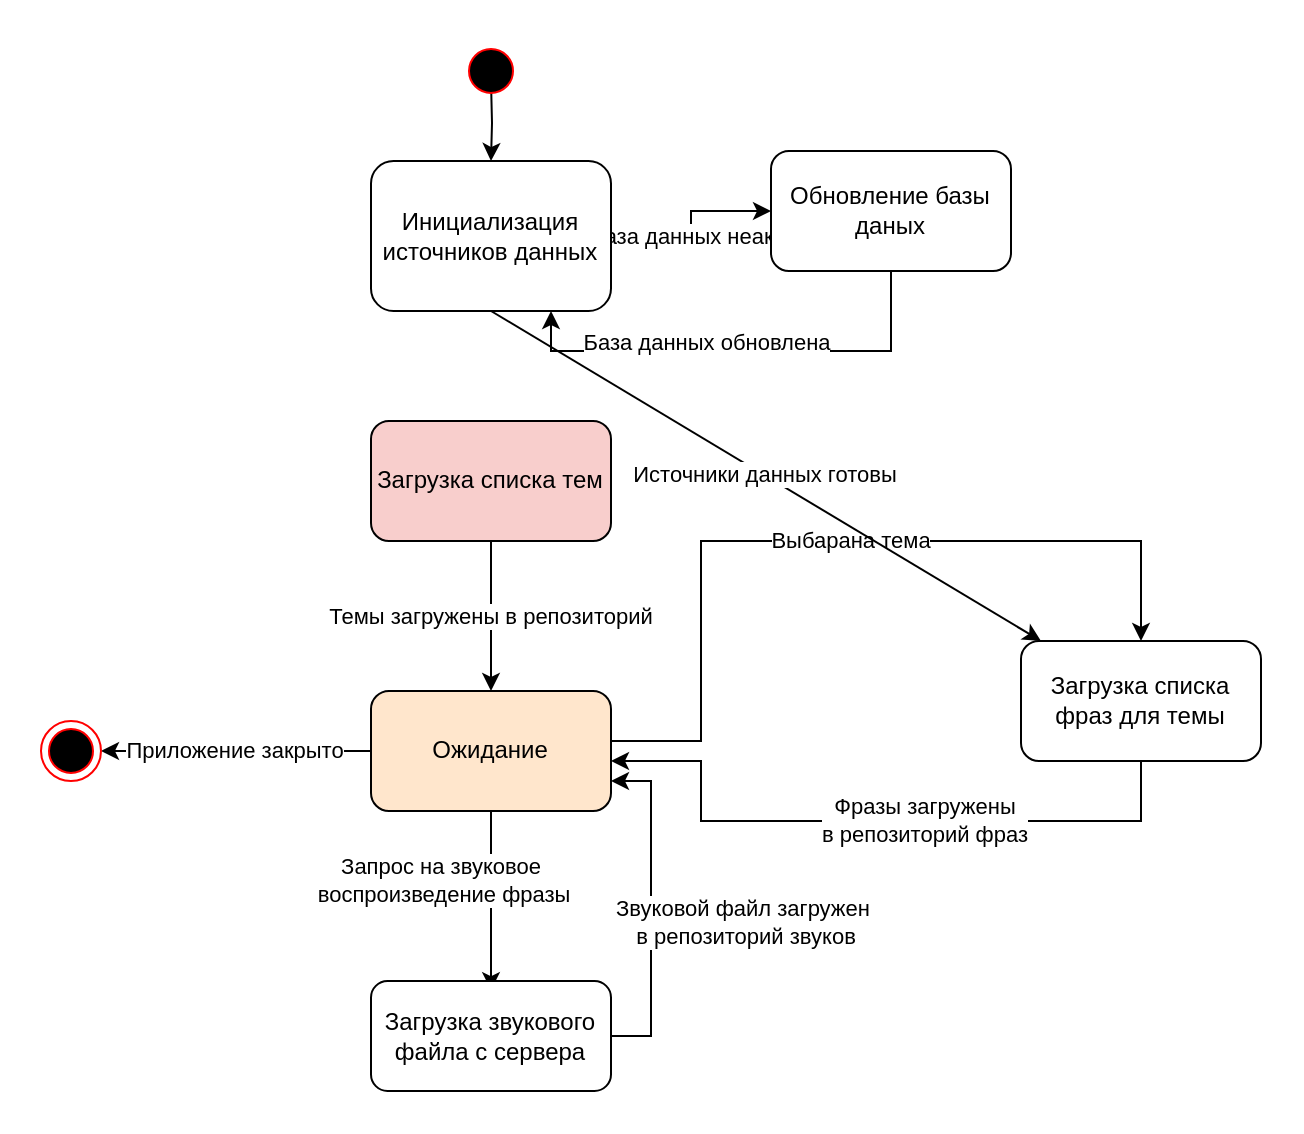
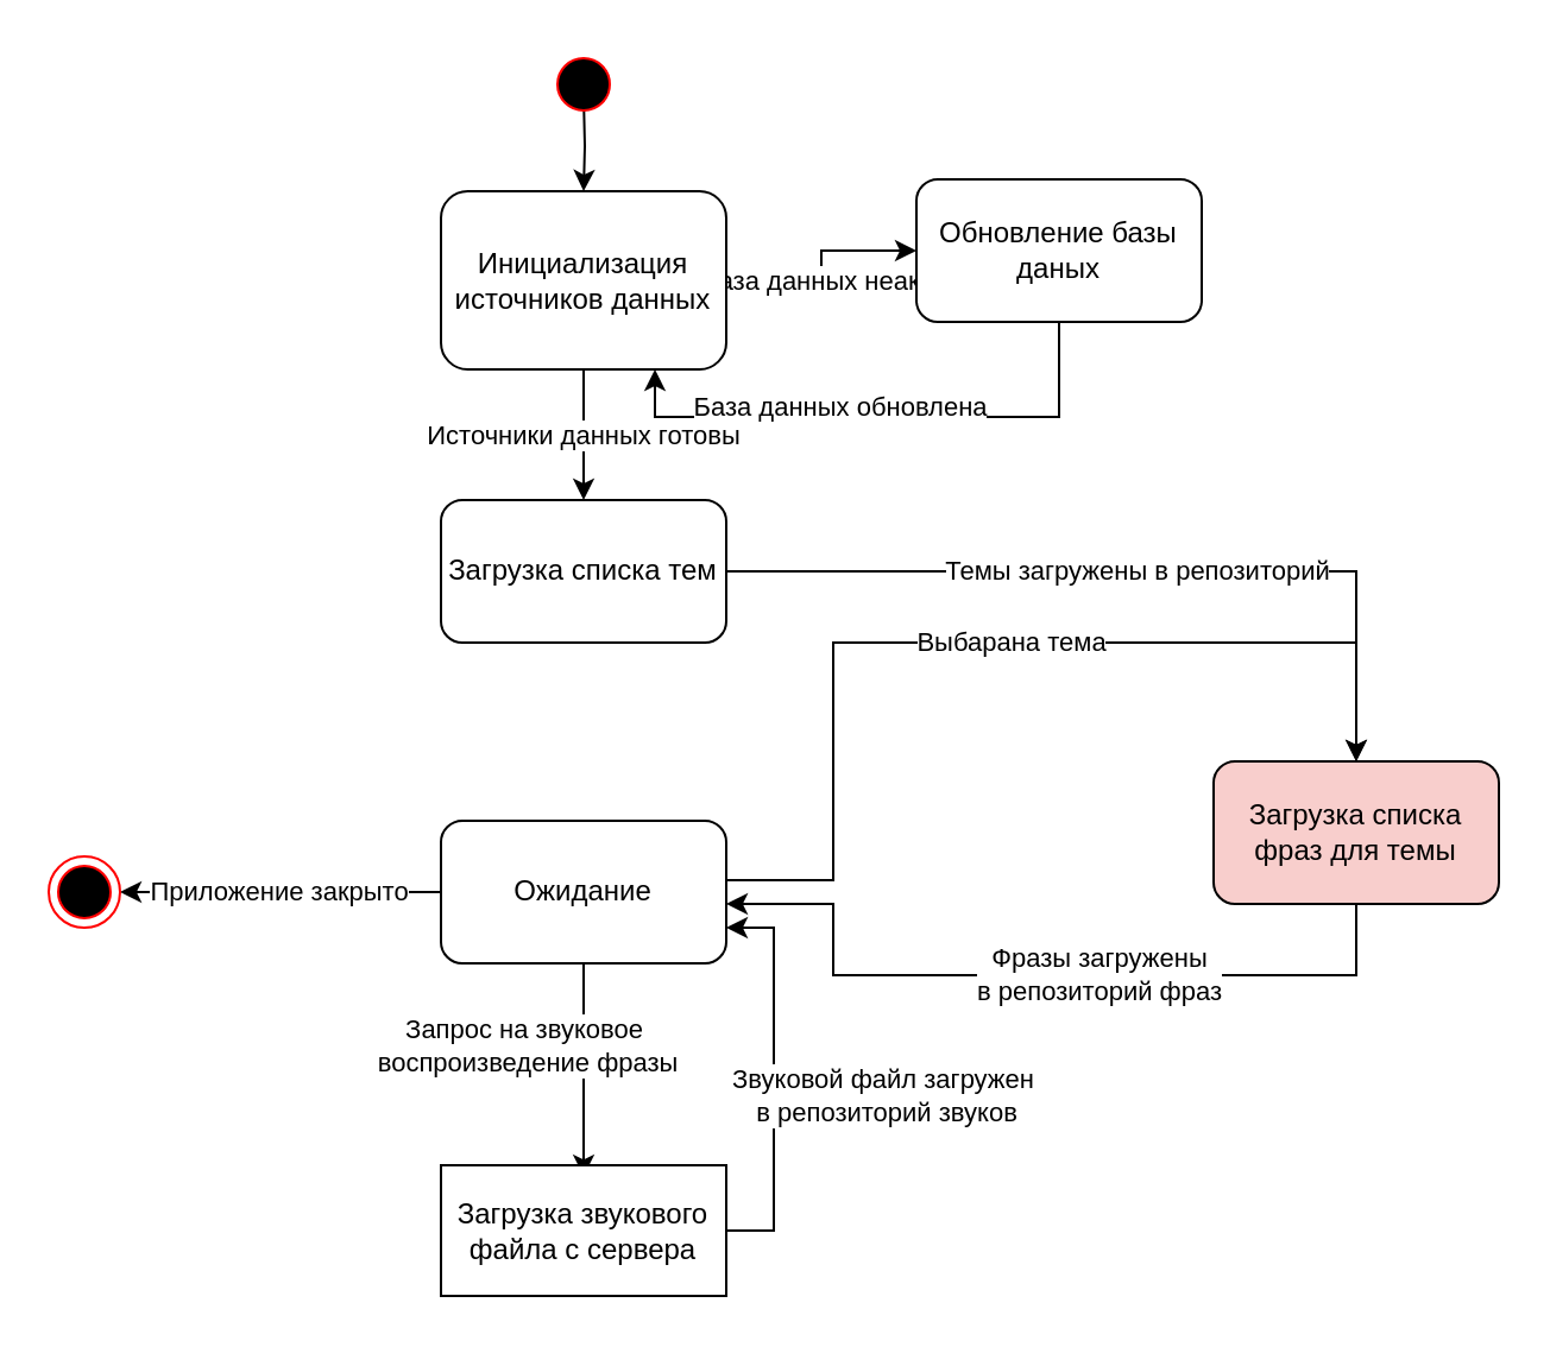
- <mxCell id="12" value="Источники данных готовы" style="endArrow=classic;html=1;rounded=0;exitX=0.5;exitY=1;exitDx=0;exitDy=0;" edge="1" parent="1" source="5" target="14"><mxGeometry relative="1" as="geometry"><mxPoint x="160" y="230" as="sourcePoint" /><mxPoint x="245" y="190" as="targetPoint" /></mxGeometry></mxCell>
+ <mxCell id="12" value="Источники данных готовы" style="endArrow=classic;html=1;rounded=0;exitX=0.5;exitY=1;exitDx=0;exitDy=0;entryX=0.5;entryY=0;entryDx=0;entryDy=0;" edge="1" parent="1" source="5" target="11"><mxGeometry relative="1" as="geometry"><mxPoint x="160" y="230" as="sourcePoint" /><mxPoint x="245" y="190" as="targetPoint" /></mxGeometry></mxCell>
- <mxCell id="11" value="Загрузка списка тем" style="rounded=1;whiteSpace=wrap;html=1;fillColor=#f8cecc;" vertex="1" parent="1"><mxGeometry x="185" y="210" width="120" height="60" as="geometry" /></mxCell>
+ <mxCell id="11" value="Загрузка списка тем" style="rounded=1;whiteSpace=wrap;html=1;" vertex="1" parent="1"><mxGeometry x="185" y="210" width="120" height="60" as="geometry" /></mxCell>
- <mxCell id="10" value="&lt;div&gt;Темы загружены в репозиторий&lt;/div&gt;" style="edgeStyle=orthogonalEdgeStyle;rounded=0;orthogonalLoop=1;jettySize=auto;html=1;entryX=0.5;entryY=0;entryDx=0;entryDy=0;" edge="1" parent="1" source="11" target="17"><mxGeometry relative="1" as="geometry" /></mxCell>
+ <mxCell id="10" value="&lt;div&gt;Темы загружены в репозиторий&lt;/div&gt;" style="edgeStyle=orthogonalEdgeStyle;rounded=0;orthogonalLoop=1;jettySize=auto;html=1;" edge="1" parent="1" source="11" target="14"><mxGeometry relative="1" as="geometry" /></mxCell>
- <mxCell id="14" value="Загрузка списка фраз для темы" style="rounded=1;whiteSpace=wrap;html=1;" vertex="1" parent="1"><mxGeometry x="510" y="320" width="120" height="60" as="geometry" /></mxCell>
+ <mxCell id="14" value="Загрузка списка фраз для темы" style="rounded=1;whiteSpace=wrap;html=1;fillColor=#f8cecc;" vertex="1" parent="1"><mxGeometry x="510" y="320" width="120" height="60" as="geometry" /></mxCell>
- <mxCell id="17" value="Ожидание" style="rounded=1;whiteSpace=wrap;html=1;fillColor=#ffe6cc;" vertex="1" parent="1"><mxGeometry x="185" y="345" width="120" height="60" as="geometry" /></mxCell>
+ <mxCell id="17" value="Ожидание" style="rounded=1;whiteSpace=wrap;html=1;" vertex="1" parent="1"><mxGeometry x="185" y="345" width="120" height="60" as="geometry" /></mxCell>
- <mxCell id="20" value="Загрузка звукового файла с сервера" style="rounded=1;whiteSpace=wrap;html=1;" vertex="1" parent="1"><mxGeometry x="185" y="490" width="120" height="55" as="geometry" /></mxCell>
+ <mxCell id="20" value="Загрузка звукового файла с сервера" style="whiteSpace=wrap;html=1;rounded=0;" vertex="1" parent="1"><mxGeometry x="185" y="490" width="120" height="55" as="geometry" /></mxCell>
